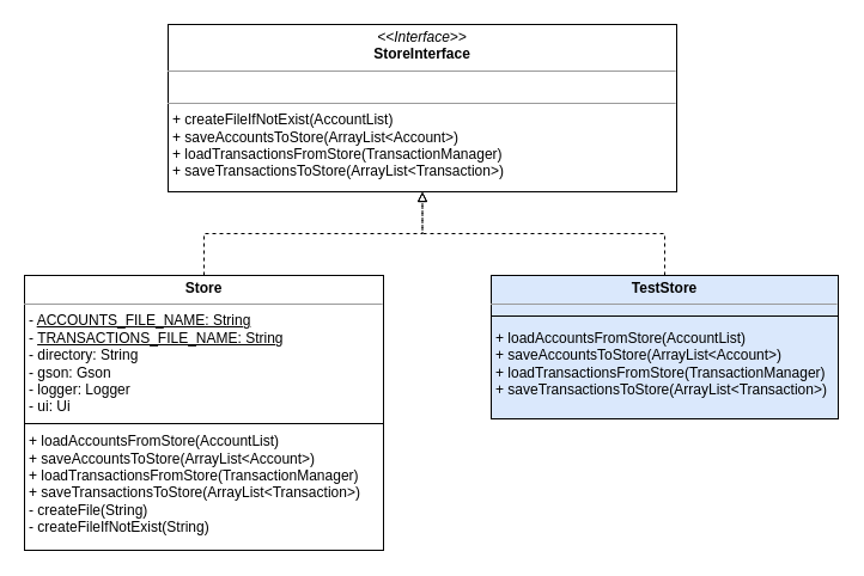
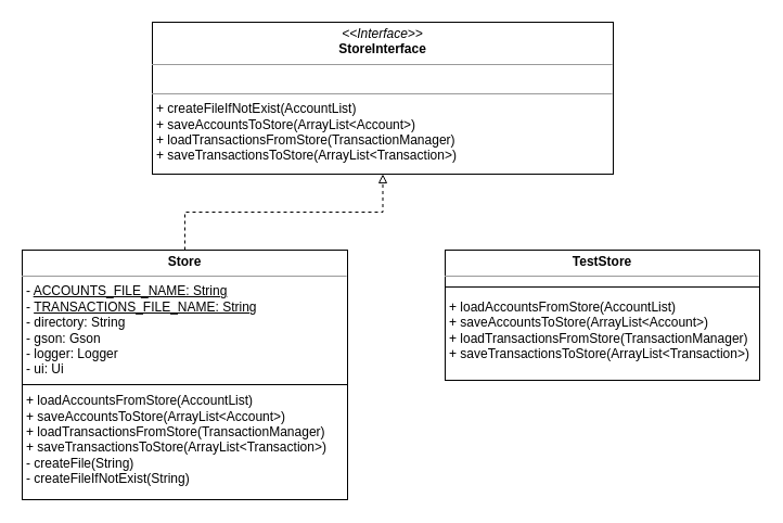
- <mxCell id="5" style="edgeStyle=orthogonalEdgeStyle;rounded=0;orthogonalLoop=1;jettySize=auto;html=1;entryX=0.5;entryY=1;entryDx=0;entryDy=0;dashed=1;endArrow=block;endFill=0;" parent="1" source="6" target="4" edge="1"><mxGeometry relative="1" as="geometry" /></mxCell>
- <mxCell id="6" value="&lt;p style=&quot;margin:0px;margin-top:4px;text-align:center;&quot;&gt;&lt;b&gt;TestStore&lt;/b&gt;&lt;/p&gt;&lt;hr size=&quot;1&quot;&gt;&lt;p style=&quot;border-color: var(--border-color); margin: 0px 0px 0px 4px;&quot;&gt;&lt;br class=&quot;Apple-interchange-newline&quot;&gt;+&amp;nbsp;loadAccountsFromStore(AccountList)&lt;/p&gt;&lt;p style=&quot;border-color: var(--border-color); margin: 0px 0px 0px 4px;&quot;&gt;+ saveAccountsToStore(ArrayList&amp;lt;Account&amp;gt;)&lt;/p&gt;&lt;p style=&quot;border-color: var(--border-color); margin: 0px 0px 0px 4px;&quot;&gt;+&amp;nbsp;loadTransactionsFromStore(TransactionManager)&lt;/p&gt;&lt;p style=&quot;border-color: var(--border-color); margin: 0px 0px 0px 4px;&quot;&gt;+&amp;nbsp;saveTransactionsToStore(ArrayList&amp;lt;Transaction&amp;gt;)&lt;/p&gt;&lt;p style=&quot;margin:0px;margin-left:4px;&quot;&gt;&amp;nbsp;&lt;/p&gt;" style="verticalAlign=top;align=left;overflow=fill;fontSize=12;fontFamily=Helvetica;html=1;whiteSpace=wrap;fillColor=#dae8fc;" parent="1" vertex="1"><mxGeometry x="410" y="230" width="290" height="120" as="geometry" /></mxCell>
+ <mxCell id="6" value="&lt;p style=&quot;margin:0px;margin-top:4px;text-align:center;&quot;&gt;&lt;b&gt;TestStore&lt;/b&gt;&lt;/p&gt;&lt;hr size=&quot;1&quot;&gt;&lt;p style=&quot;border-color: var(--border-color); margin: 0px 0px 0px 4px;&quot;&gt;&lt;br class=&quot;Apple-interchange-newline&quot;&gt;+&amp;nbsp;loadAccountsFromStore(AccountList)&lt;/p&gt;&lt;p style=&quot;border-color: var(--border-color); margin: 0px 0px 0px 4px;&quot;&gt;+ saveAccountsToStore(ArrayList&amp;lt;Account&amp;gt;)&lt;/p&gt;&lt;p style=&quot;border-color: var(--border-color); margin: 0px 0px 0px 4px;&quot;&gt;+&amp;nbsp;loadTransactionsFromStore(TransactionManager)&lt;/p&gt;&lt;p style=&quot;border-color: var(--border-color); margin: 0px 0px 0px 4px;&quot;&gt;+&amp;nbsp;saveTransactionsToStore(ArrayList&amp;lt;Transaction&amp;gt;)&lt;/p&gt;&lt;p style=&quot;margin:0px;margin-left:4px;&quot;&gt;&amp;nbsp;&lt;/p&gt;" style="verticalAlign=top;align=left;overflow=fill;fontSize=12;fontFamily=Helvetica;html=1;whiteSpace=wrap;" parent="1" vertex="1"><mxGeometry x="410" y="230" width="290" height="120" as="geometry" /></mxCell>
